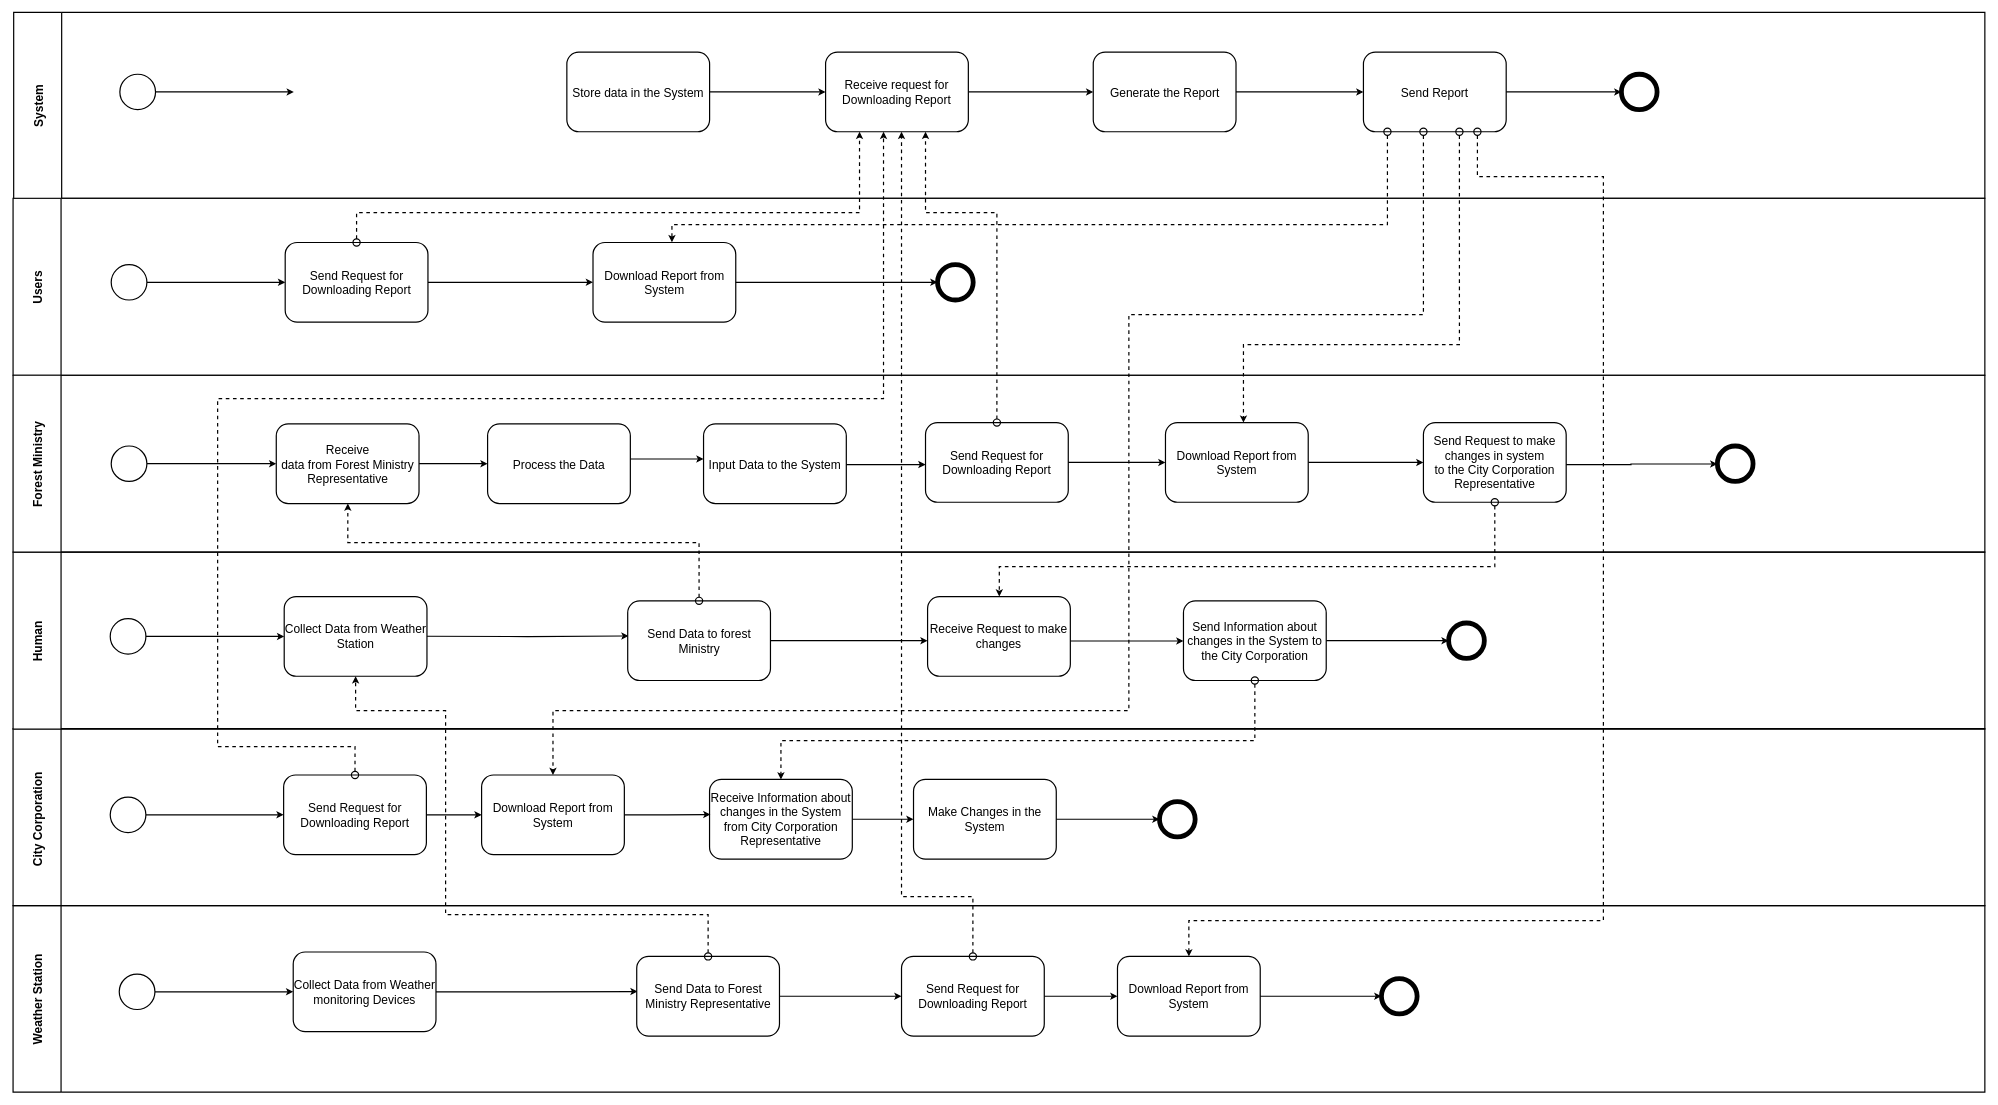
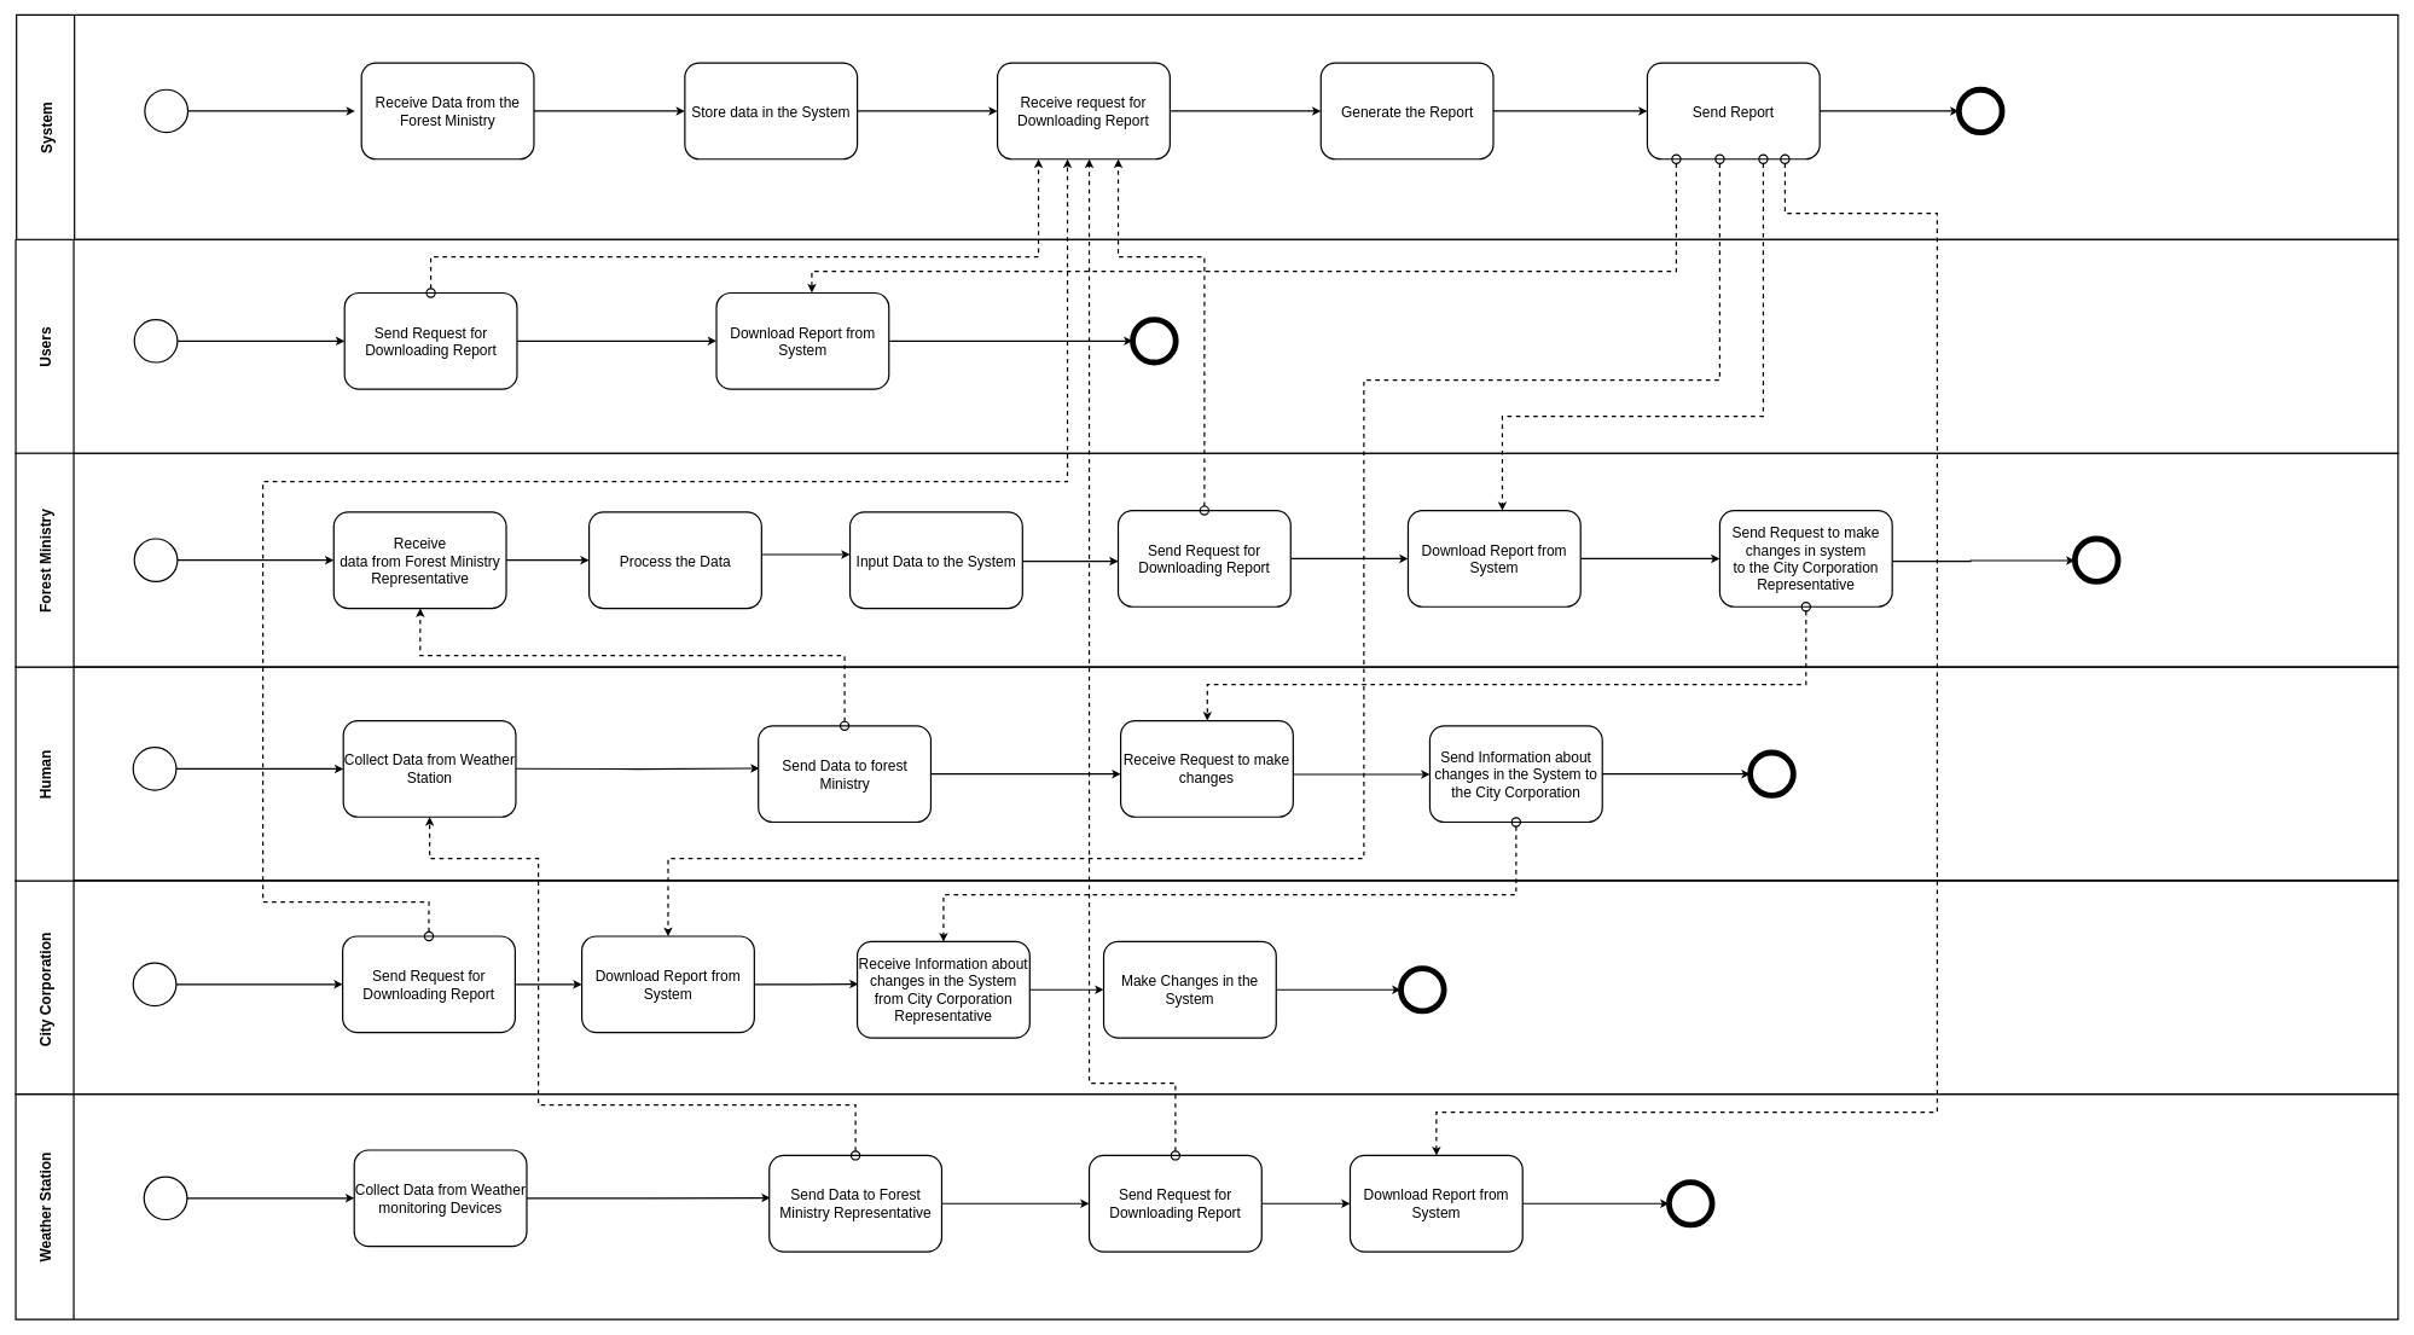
+ <mxCell id="70" value="&lt;font style=&quot;font-size: 20px;&quot;&gt;Receive Data from the Forest Ministry&lt;/font&gt;" style="rounded=1;whiteSpace=wrap;html=1;strokeWidth=2;" vertex="1" parent="66"><mxGeometry x="475.932" y="66.375" width="237.966" height="132.75" as="geometry" /></mxCell>
+ <mxCell id="76" style="edgeStyle=orthogonalEdgeStyle;rounded=0;orthogonalLoop=1;jettySize=auto;html=1;strokeWidth=2;" edge="1" parent="66" source="70" target="71"><mxGeometry relative="1" as="geometry"><mxPoint x="921.102" y="142.75" as="targetPoint" /></mxGeometry></mxCell>
